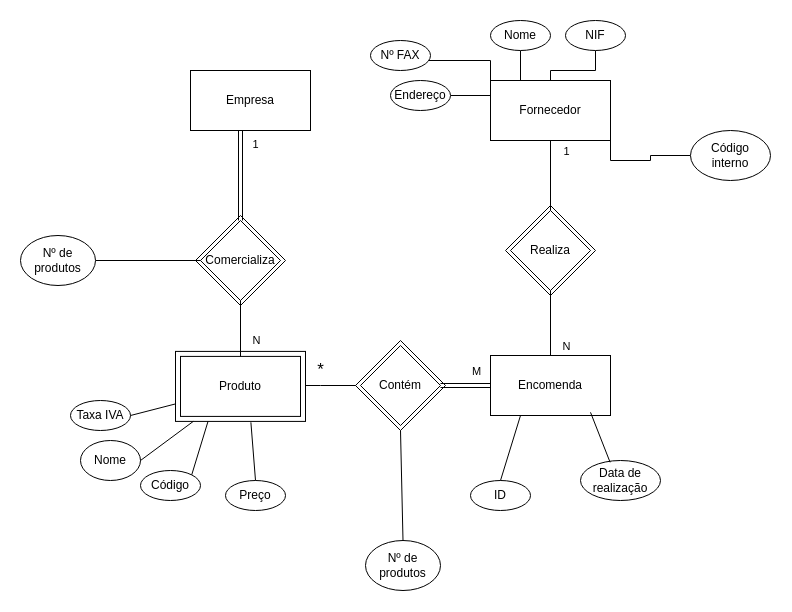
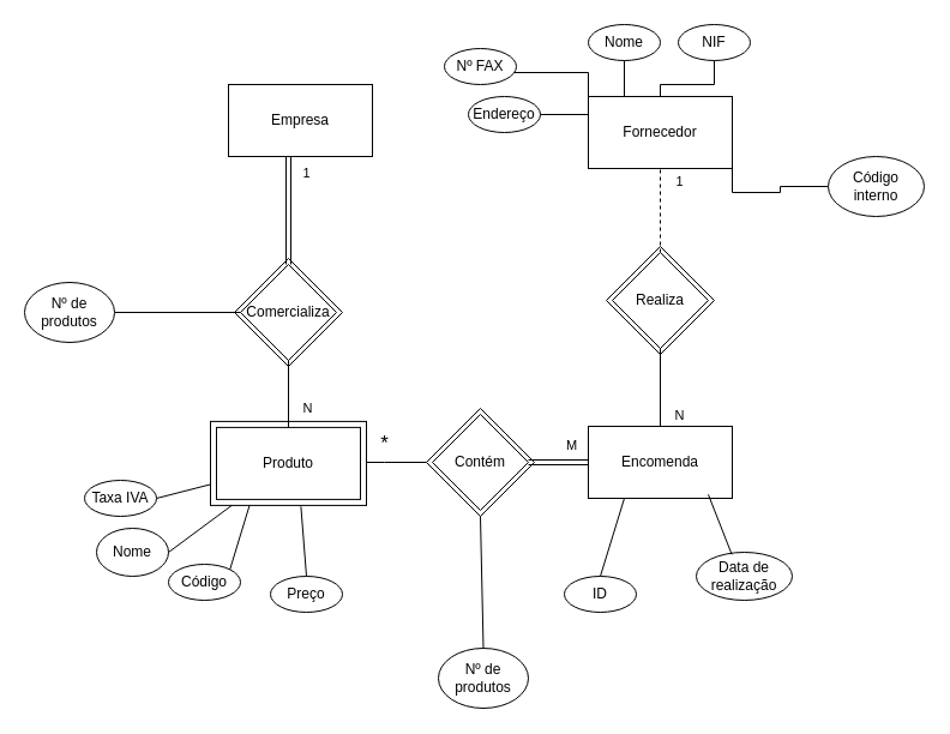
- <mxCell id="19" value="" style="endArrow=none;html=1;rounded=0;entryX=0.5;entryY=1;entryDx=0;entryDy=0;exitX=0.5;exitY=0;exitDx=0;exitDy=0;" edge="1" parent="1" source="18" target="8"><mxGeometry width="50" height="50" relative="1" as="geometry"><mxPoint x="440" y="210" as="sourcePoint" /><mxPoint x="490" y="160" as="targetPoint" /></mxGeometry></mxCell>
+ <mxCell id="19" value="" style="endArrow=none;html=1;rounded=0;entryX=0.5;entryY=1;entryDx=0;entryDy=0;exitX=0.5;exitY=0;exitDx=0;exitDy=0;dashed=1;" edge="1" parent="1" source="18" target="8"><mxGeometry width="50" height="50" relative="1" as="geometry"><mxPoint x="440" y="210" as="sourcePoint" /><mxPoint x="490" y="160" as="targetPoint" /></mxGeometry></mxCell>
